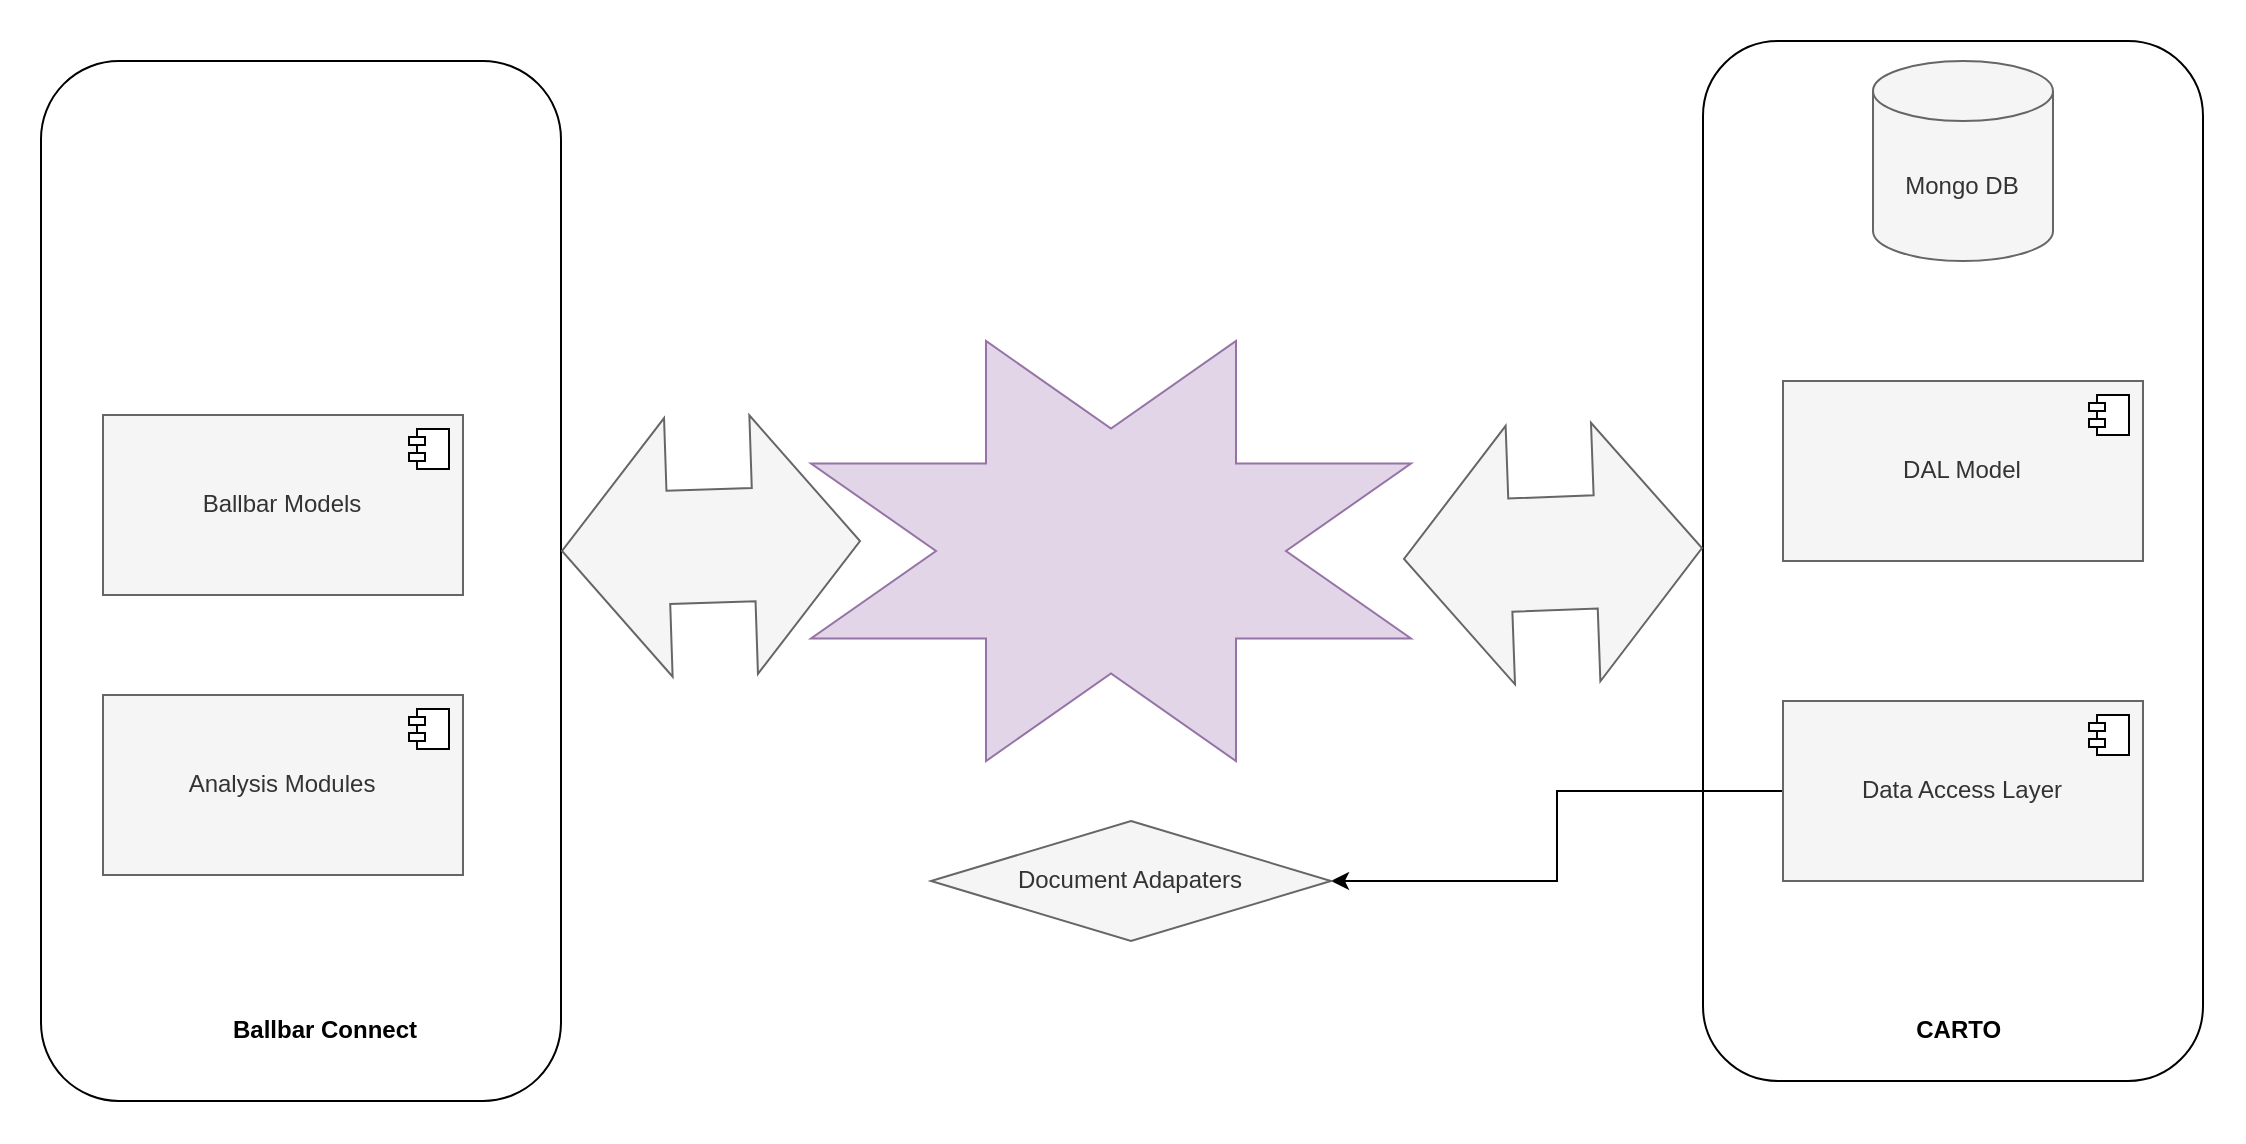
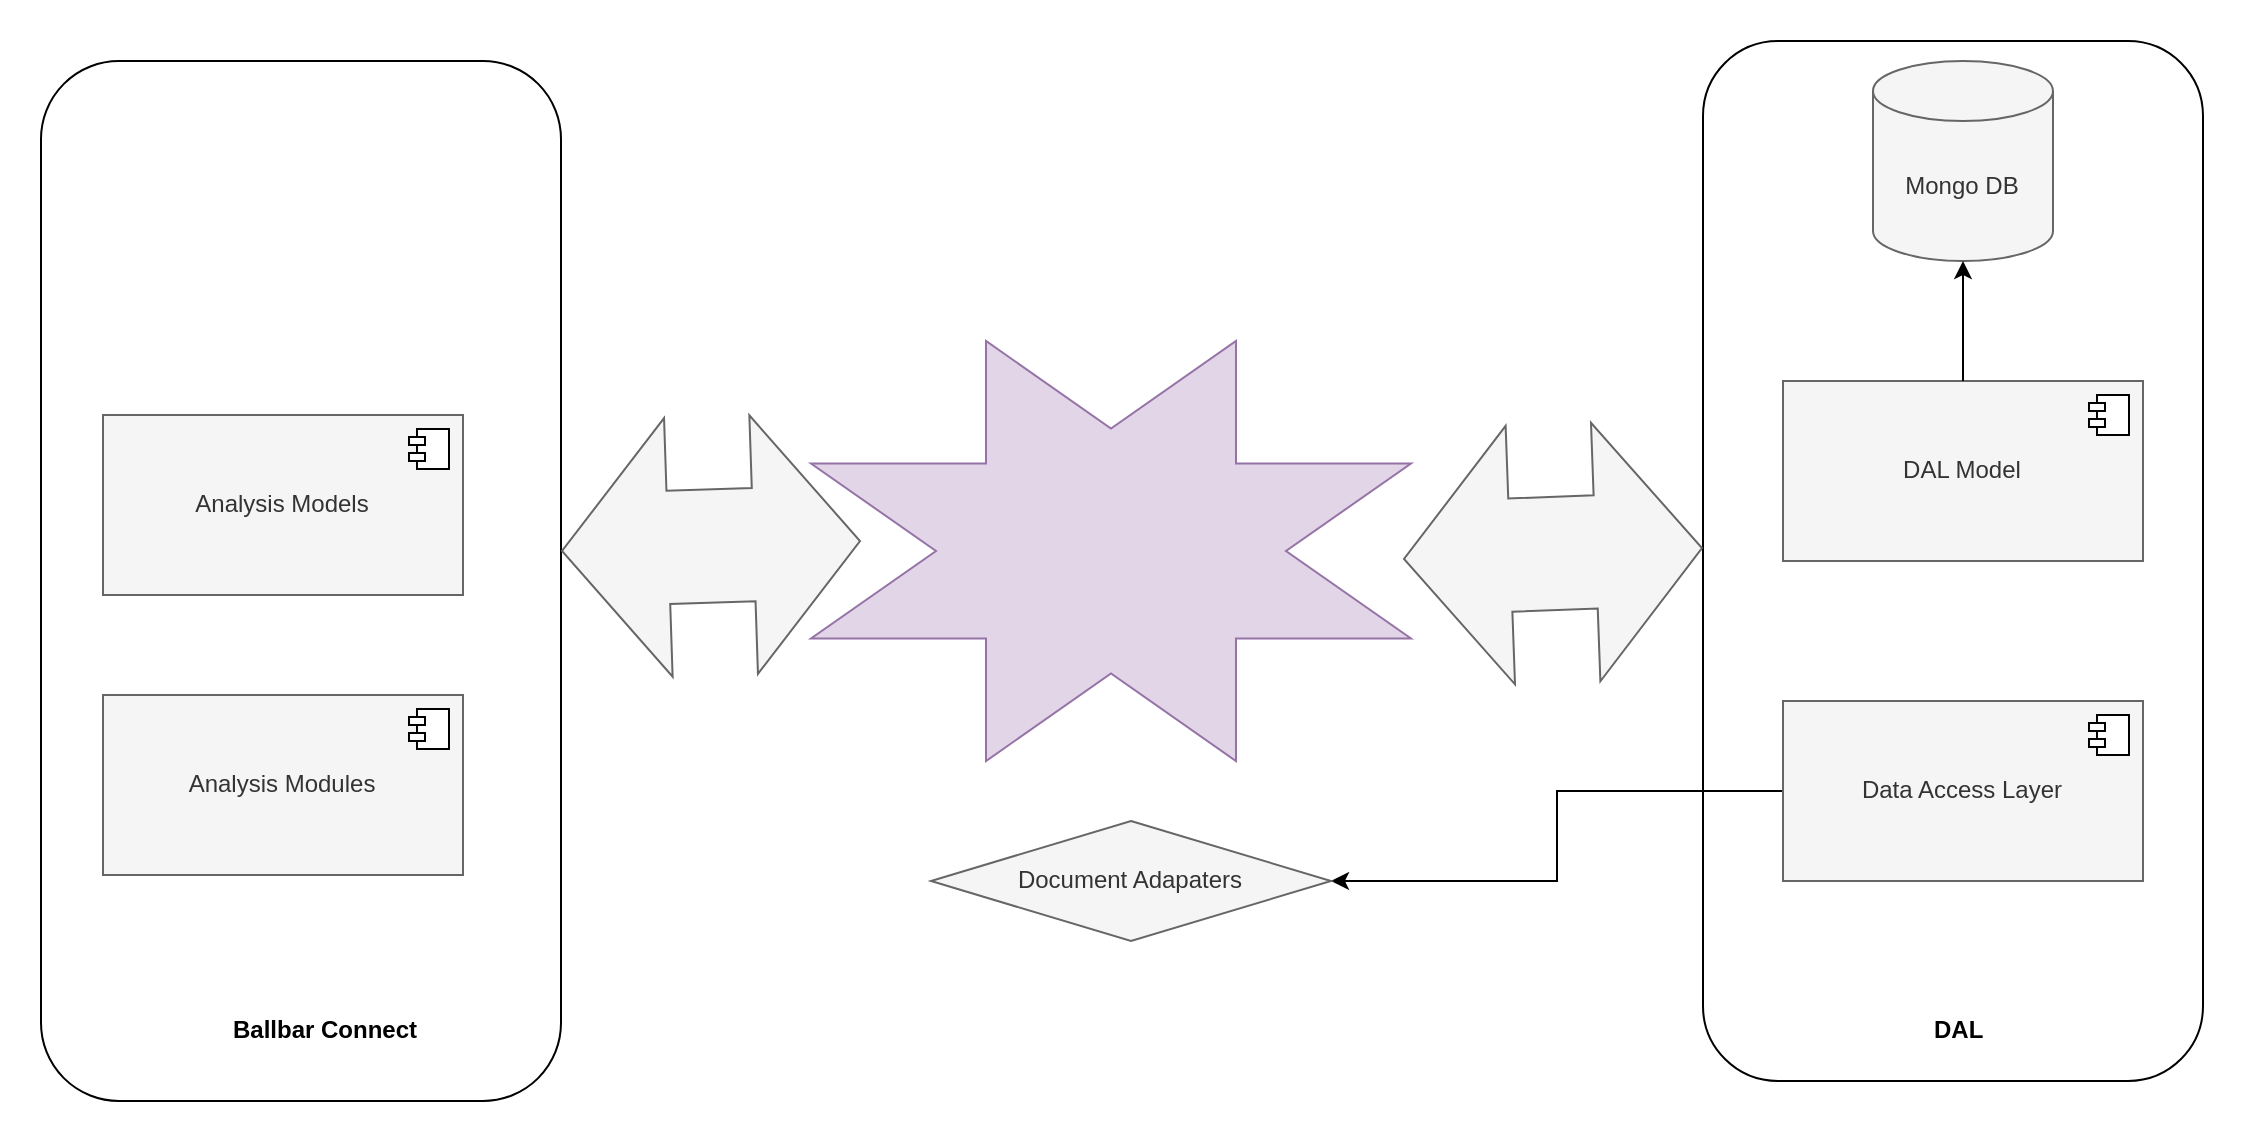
+ <mxCell id="17" style="edgeStyle=orthogonalEdgeStyle;rounded=0;orthogonalLoop=1;jettySize=auto;html=1;entryX=0.5;entryY=1;entryDx=0;entryDy=0;entryPerimeter=0;" edge="1" parent="9" source="15" target="11"><mxGeometry relative="1" as="geometry" /></mxCell>
- <mxCell id="4" value="Ballbar Models" style="html=1;dropTarget=0;whiteSpace=wrap;fillColor=#f5f5f5;fontColor=#333333;strokeColor=#666666;" vertex="1" parent="2"><mxGeometry x="31" y="177" width="180" height="90" as="geometry" /></mxCell>
+ <mxCell id="4" value="Analysis Models" style="html=1;dropTarget=0;whiteSpace=wrap;fillColor=#f5f5f5;fontColor=#333333;strokeColor=#666666;" vertex="1" parent="2"><mxGeometry x="31" y="177" width="180" height="90" as="geometry" /></mxCell>
- <mxCell id="18" value="CARTO&amp;nbsp;" style="text;html=1;align=center;verticalAlign=middle;whiteSpace=wrap;rounded=0;fontStyle=1" vertex="1" parent="9"><mxGeometry x="100" y="480" width="60" height="30" as="geometry" /></mxCell>
+ <mxCell id="18" value="DAL&amp;nbsp;" style="text;html=1;align=center;verticalAlign=middle;whiteSpace=wrap;rounded=0;fontStyle=1" vertex="1" parent="9"><mxGeometry x="100" y="480" width="60" height="30" as="geometry" /></mxCell>
